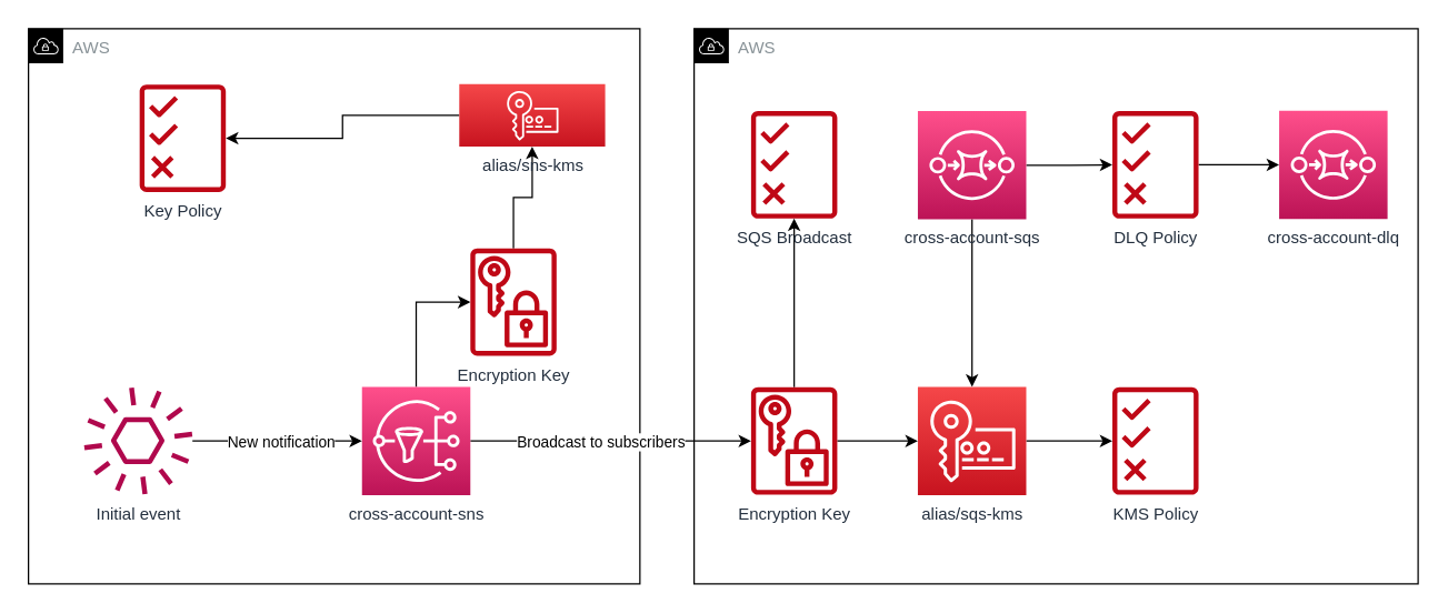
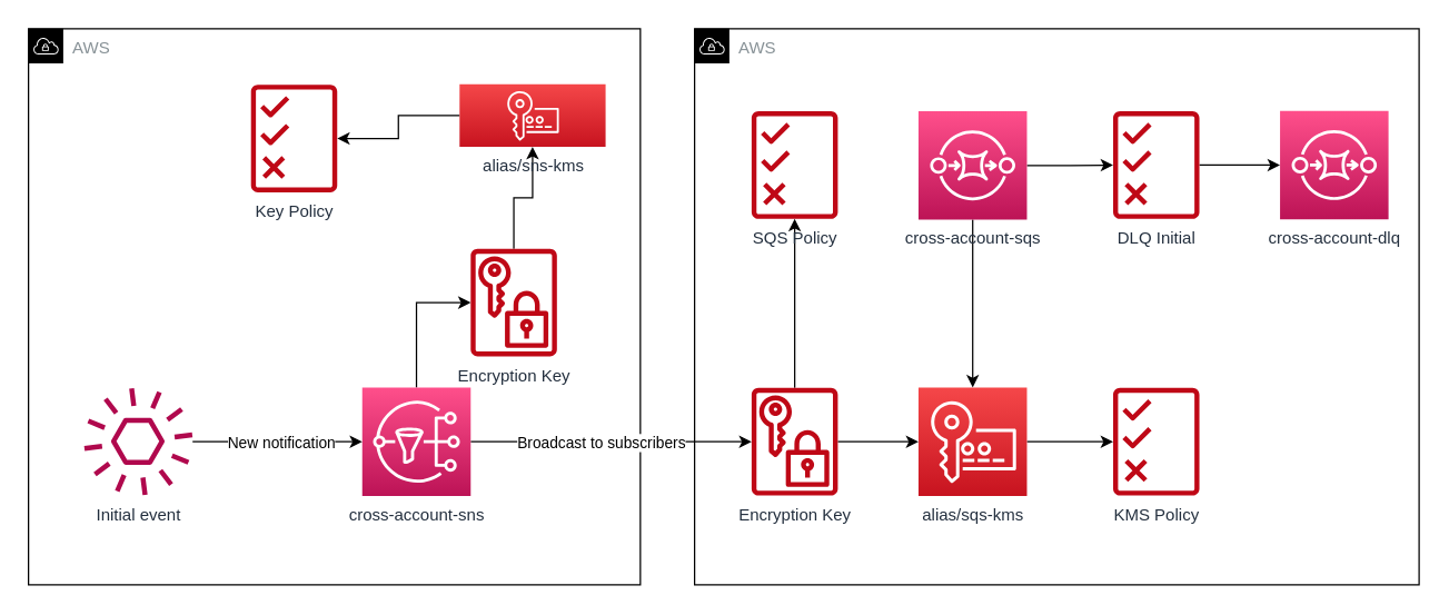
- <mxCell id="27" value="Key Policy" style="sketch=0;outlineConnect=0;fontColor=#232F3E;gradientColor=none;fillColor=#BF0816;strokeColor=none;dashed=0;verticalLabelPosition=bottom;verticalAlign=top;align=center;html=1;fontSize=12;fontStyle=0;aspect=fixed;pointerEvents=1;shape=mxgraph.aws4.permissions;" vertex="1" parent="1"><mxGeometry x="100" y="60" width="62" height="78" as="geometry" /></mxCell>
+ <mxCell id="27" value="Key Policy" style="sketch=0;outlineConnect=0;fontColor=#232F3E;gradientColor=none;fillColor=#BF0816;strokeColor=none;dashed=0;verticalLabelPosition=bottom;verticalAlign=top;align=center;html=1;fontSize=12;fontStyle=0;aspect=fixed;pointerEvents=1;shape=mxgraph.aws4.permissions;" vertex="1" parent="1"><mxGeometry x="180" y="60" width="62" height="78" as="geometry" /></mxCell>
- <mxCell id="21" value="SQS Broadcast" style="sketch=0;outlineConnect=0;fontColor=#232F3E;gradientColor=none;fillColor=#BF0816;strokeColor=none;dashed=0;verticalLabelPosition=bottom;verticalAlign=top;align=center;html=1;fontSize=12;fontStyle=0;aspect=fixed;pointerEvents=1;shape=mxgraph.aws4.permissions;" vertex="1" parent="1"><mxGeometry x="540" y="79.07" width="62" height="78" as="geometry" /></mxCell>
+ <mxCell id="21" value="SQS Policy" style="sketch=0;outlineConnect=0;fontColor=#232F3E;gradientColor=none;fillColor=#BF0816;strokeColor=none;dashed=0;verticalLabelPosition=bottom;verticalAlign=top;align=center;html=1;fontSize=12;fontStyle=0;aspect=fixed;pointerEvents=1;shape=mxgraph.aws4.permissions;" vertex="1" parent="1"><mxGeometry x="540" y="79.07" width="62" height="78" as="geometry" /></mxCell>
- <mxCell id="22" value="DLQ Policy" style="sketch=0;outlineConnect=0;fontColor=#232F3E;gradientColor=none;fillColor=#BF0816;strokeColor=none;dashed=0;verticalLabelPosition=bottom;verticalAlign=top;align=center;html=1;fontSize=12;fontStyle=0;aspect=fixed;pointerEvents=1;shape=mxgraph.aws4.permissions;" vertex="1" parent="1"><mxGeometry x="800" y="79.07" width="62" height="78" as="geometry" /></mxCell>
+ <mxCell id="22" value="DLQ Initial" style="sketch=0;outlineConnect=0;fontColor=#232F3E;gradientColor=none;fillColor=#BF0816;strokeColor=none;dashed=0;verticalLabelPosition=bottom;verticalAlign=top;align=center;html=1;fontSize=12;fontStyle=0;aspect=fixed;pointerEvents=1;shape=mxgraph.aws4.permissions;" vertex="1" parent="1"><mxGeometry x="800" y="79.07" width="62" height="78" as="geometry" /></mxCell>
